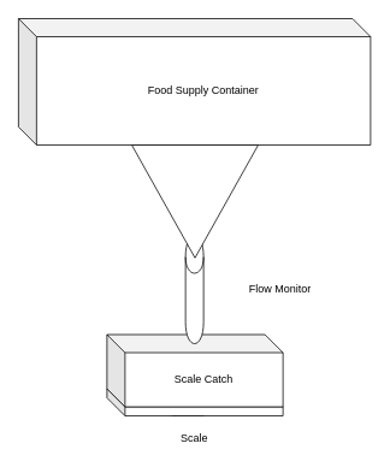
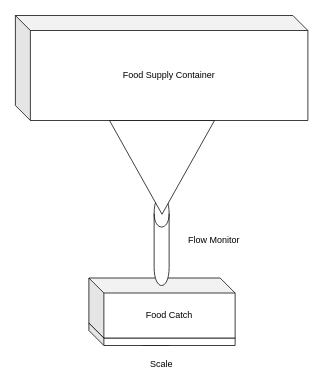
- <mxCell id="8" value="Flow Monitor" style="text;html=1;strokeColor=none;fillColor=none;align=center;verticalAlign=middle;whiteSpace=wrap;rounded=0;" vertex="1" parent="1"><mxGeometry x="265" y="310" width="90" height="20" as="geometry" /></mxCell>
+ <mxCell id="8" value="Flow Monitor" style="text;html=1;strokeColor=none;fillColor=none;align=center;verticalAlign=middle;whiteSpace=wrap;rounded=0;" vertex="1" parent="1"><mxGeometry x="240" y="310" width="90" height="20" as="geometry" /></mxCell>
- <mxCell id="4" value="Scale Catch" style="shape=cube;whiteSpace=wrap;html=1;boundedLbl=1;backgroundOutline=1;darkOpacity=0.05;darkOpacity2=0.1;" vertex="1" parent="1"><mxGeometry x="118" y="370" width="195" height="80" as="geometry" /></mxCell>
+ <mxCell id="4" value="Food Catch" style="shape=cube;whiteSpace=wrap;html=1;boundedLbl=1;backgroundOutline=1;darkOpacity=0.05;darkOpacity2=0.1;" vertex="1" parent="1"><mxGeometry x="118" y="370" width="195" height="80" as="geometry" /></mxCell>
